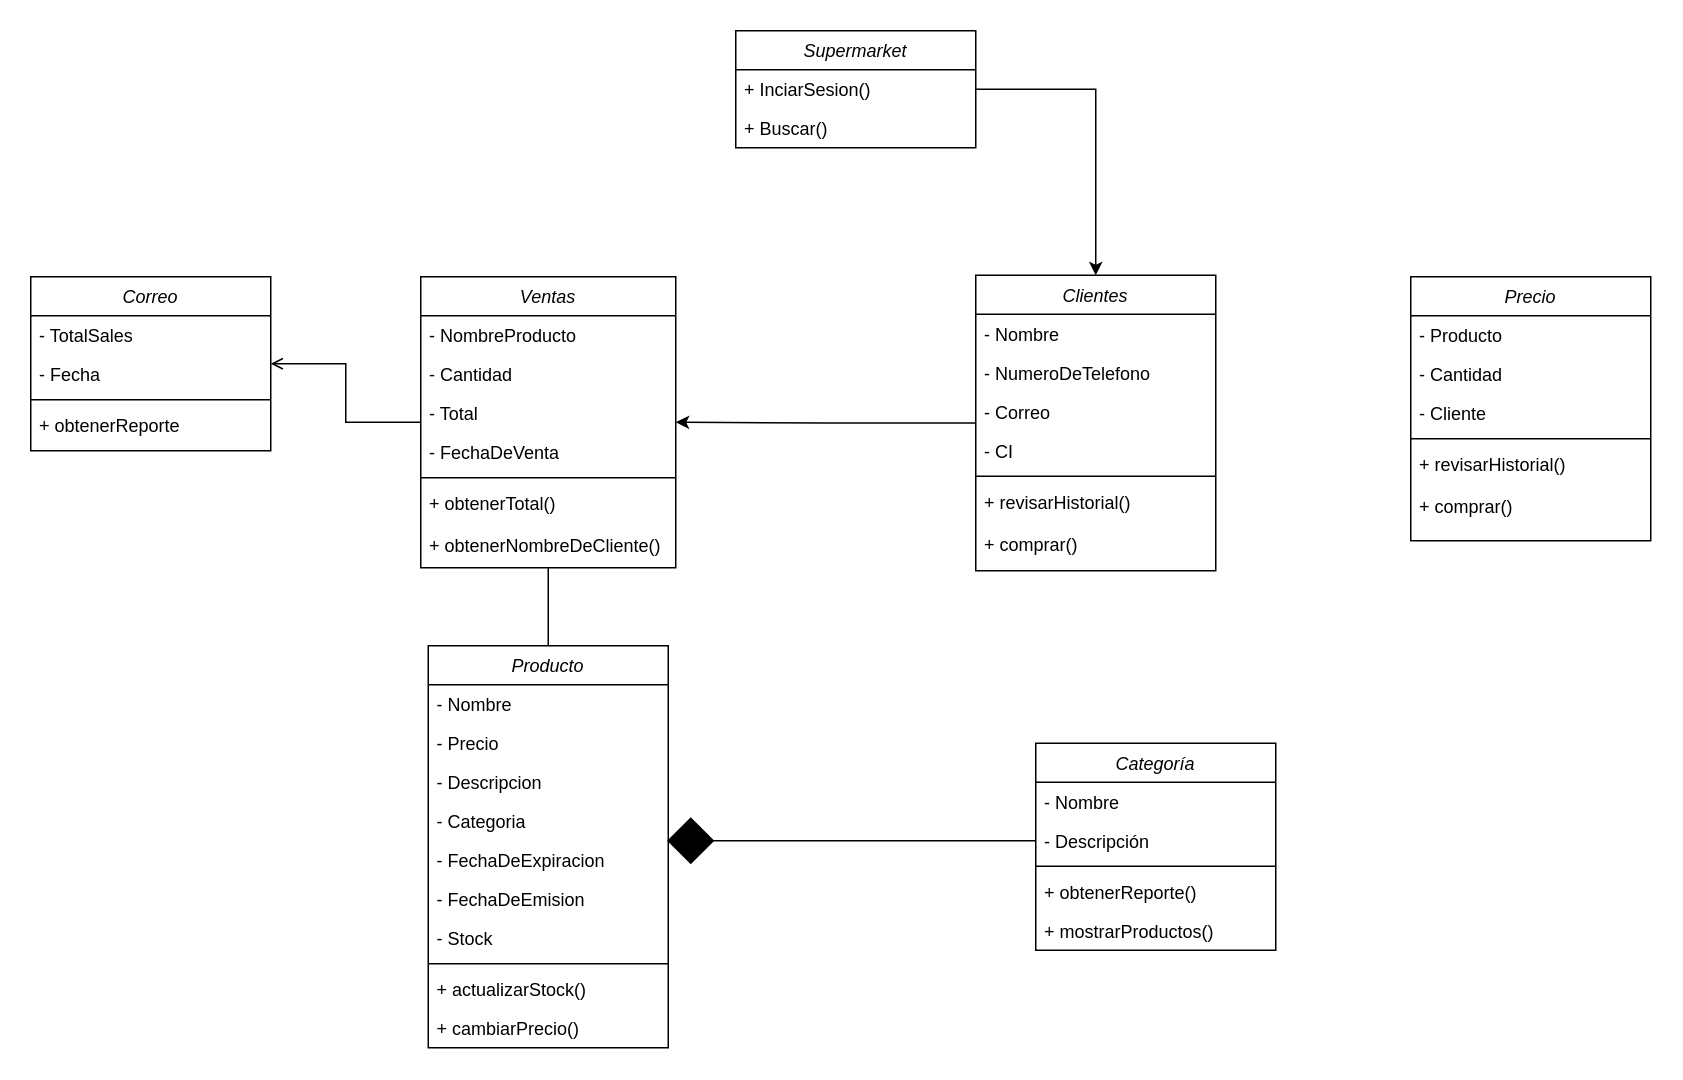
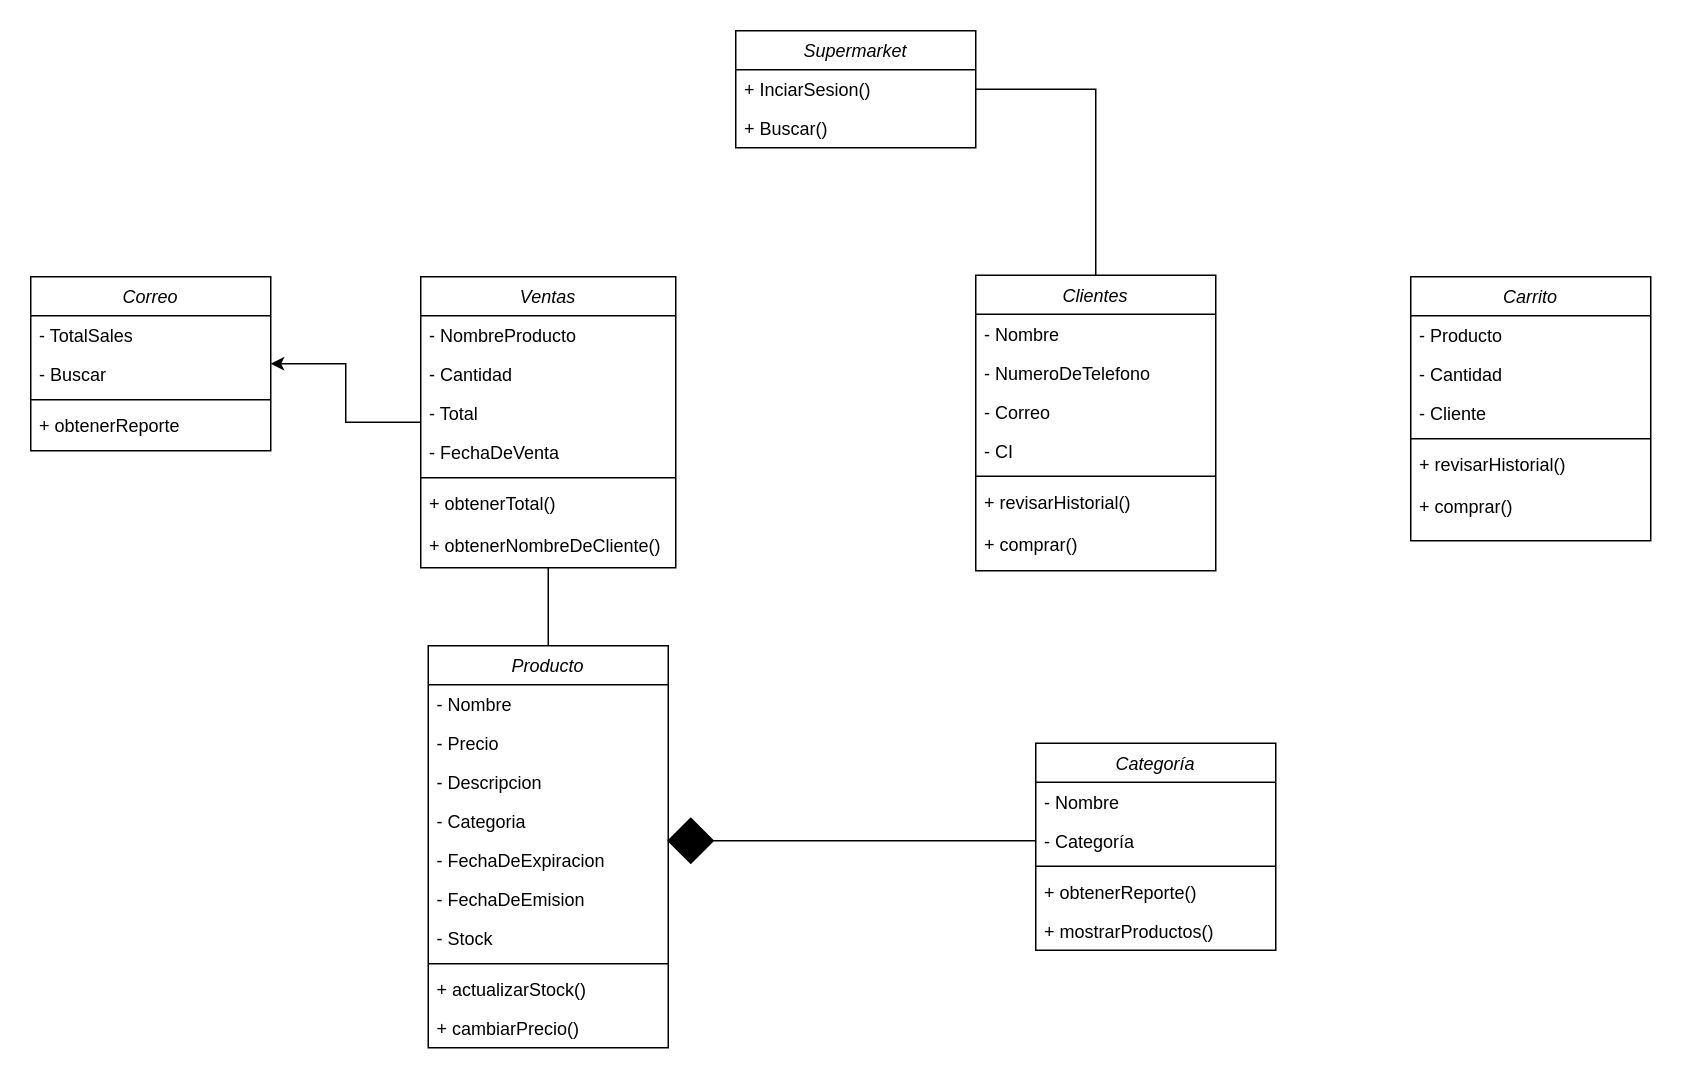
- <mxCell id="46" style="edgeStyle=orthogonalEdgeStyle;rounded=0;orthogonalLoop=1;jettySize=auto;html=1;" parent="1" source="20" target="23" edge="1"><mxGeometry relative="1" as="geometry" /></mxCell>
+ <mxCell id="46" style="edgeStyle=orthogonalEdgeStyle;rounded=0;orthogonalLoop=1;jettySize=auto;html=1;endArrow=none;" parent="1" source="20" target="23" edge="1"><mxGeometry relative="1" as="geometry" /></mxCell>
- <mxCell id="49" value="Precio" style="swimlane;fontStyle=2;align=center;verticalAlign=top;childLayout=stackLayout;horizontal=1;startSize=26;horizontalStack=0;resizeParent=1;resizeLast=0;collapsible=1;marginBottom=0;rounded=0;shadow=0;strokeWidth=1;" vertex="1" parent="1"><mxGeometry x="940" y="184" width="160" height="176" as="geometry"><mxRectangle x="230" y="140" width="160" height="26" as="alternateBounds" /></mxGeometry></mxCell>
+ <mxCell id="49" value="Carrito" style="swimlane;fontStyle=2;align=center;verticalAlign=top;childLayout=stackLayout;horizontal=1;startSize=26;horizontalStack=0;resizeParent=1;resizeLast=0;collapsible=1;marginBottom=0;rounded=0;shadow=0;strokeWidth=1;" vertex="1" parent="1"><mxGeometry x="940" y="184" width="160" height="176" as="geometry"><mxRectangle x="230" y="140" width="160" height="26" as="alternateBounds" /></mxGeometry></mxCell>
- <mxCell id="32" style="edgeStyle=orthogonalEdgeStyle;rounded=0;orthogonalLoop=1;jettySize=auto;html=1;endArrow=open;" parent="1" source="33" target="41" edge="1"><mxGeometry relative="1" as="geometry" /></mxCell>
+ <mxCell id="32" style="edgeStyle=orthogonalEdgeStyle;rounded=0;orthogonalLoop=1;jettySize=auto;html=1;" parent="1" source="33" target="41" edge="1"><mxGeometry relative="1" as="geometry" /></mxCell>
- <mxCell id="43" value="- Fecha" style="text;align=left;verticalAlign=top;spacingLeft=4;spacingRight=4;overflow=hidden;rotatable=0;points=[[0,0.5],[1,0.5]];portConstraint=eastwest;rounded=0;shadow=0;html=0;" parent="41" vertex="1"><mxGeometry y="52" width="160" height="26" as="geometry" /></mxCell>
+ <mxCell id="43" value="- Buscar" style="text;align=left;verticalAlign=top;spacingLeft=4;spacingRight=4;overflow=hidden;rotatable=0;points=[[0,0.5],[1,0.5]];portConstraint=eastwest;rounded=0;shadow=0;html=0;" parent="41" vertex="1"><mxGeometry y="52" width="160" height="26" as="geometry" /></mxCell>
- <mxCell id="22" style="edgeStyle=orthogonalEdgeStyle;rounded=0;orthogonalLoop=1;jettySize=auto;html=1;" parent="1" source="23" target="33" edge="1"><mxGeometry relative="1" as="geometry" /></mxCell>
- <mxCell id="15" value="- Descripción" style="text;align=left;verticalAlign=top;spacingLeft=4;spacingRight=4;overflow=hidden;rotatable=0;points=[[0,0.5],[1,0.5]];portConstraint=eastwest;" parent="13" vertex="1"><mxGeometry y="52" width="160" height="26" as="geometry" /></mxCell>
+ <mxCell id="15" value="- Categoría" style="text;align=left;verticalAlign=top;spacingLeft=4;spacingRight=4;overflow=hidden;rotatable=0;points=[[0,0.5],[1,0.5]];portConstraint=eastwest;" parent="13" vertex="1"><mxGeometry y="52" width="160" height="26" as="geometry" /></mxCell>
